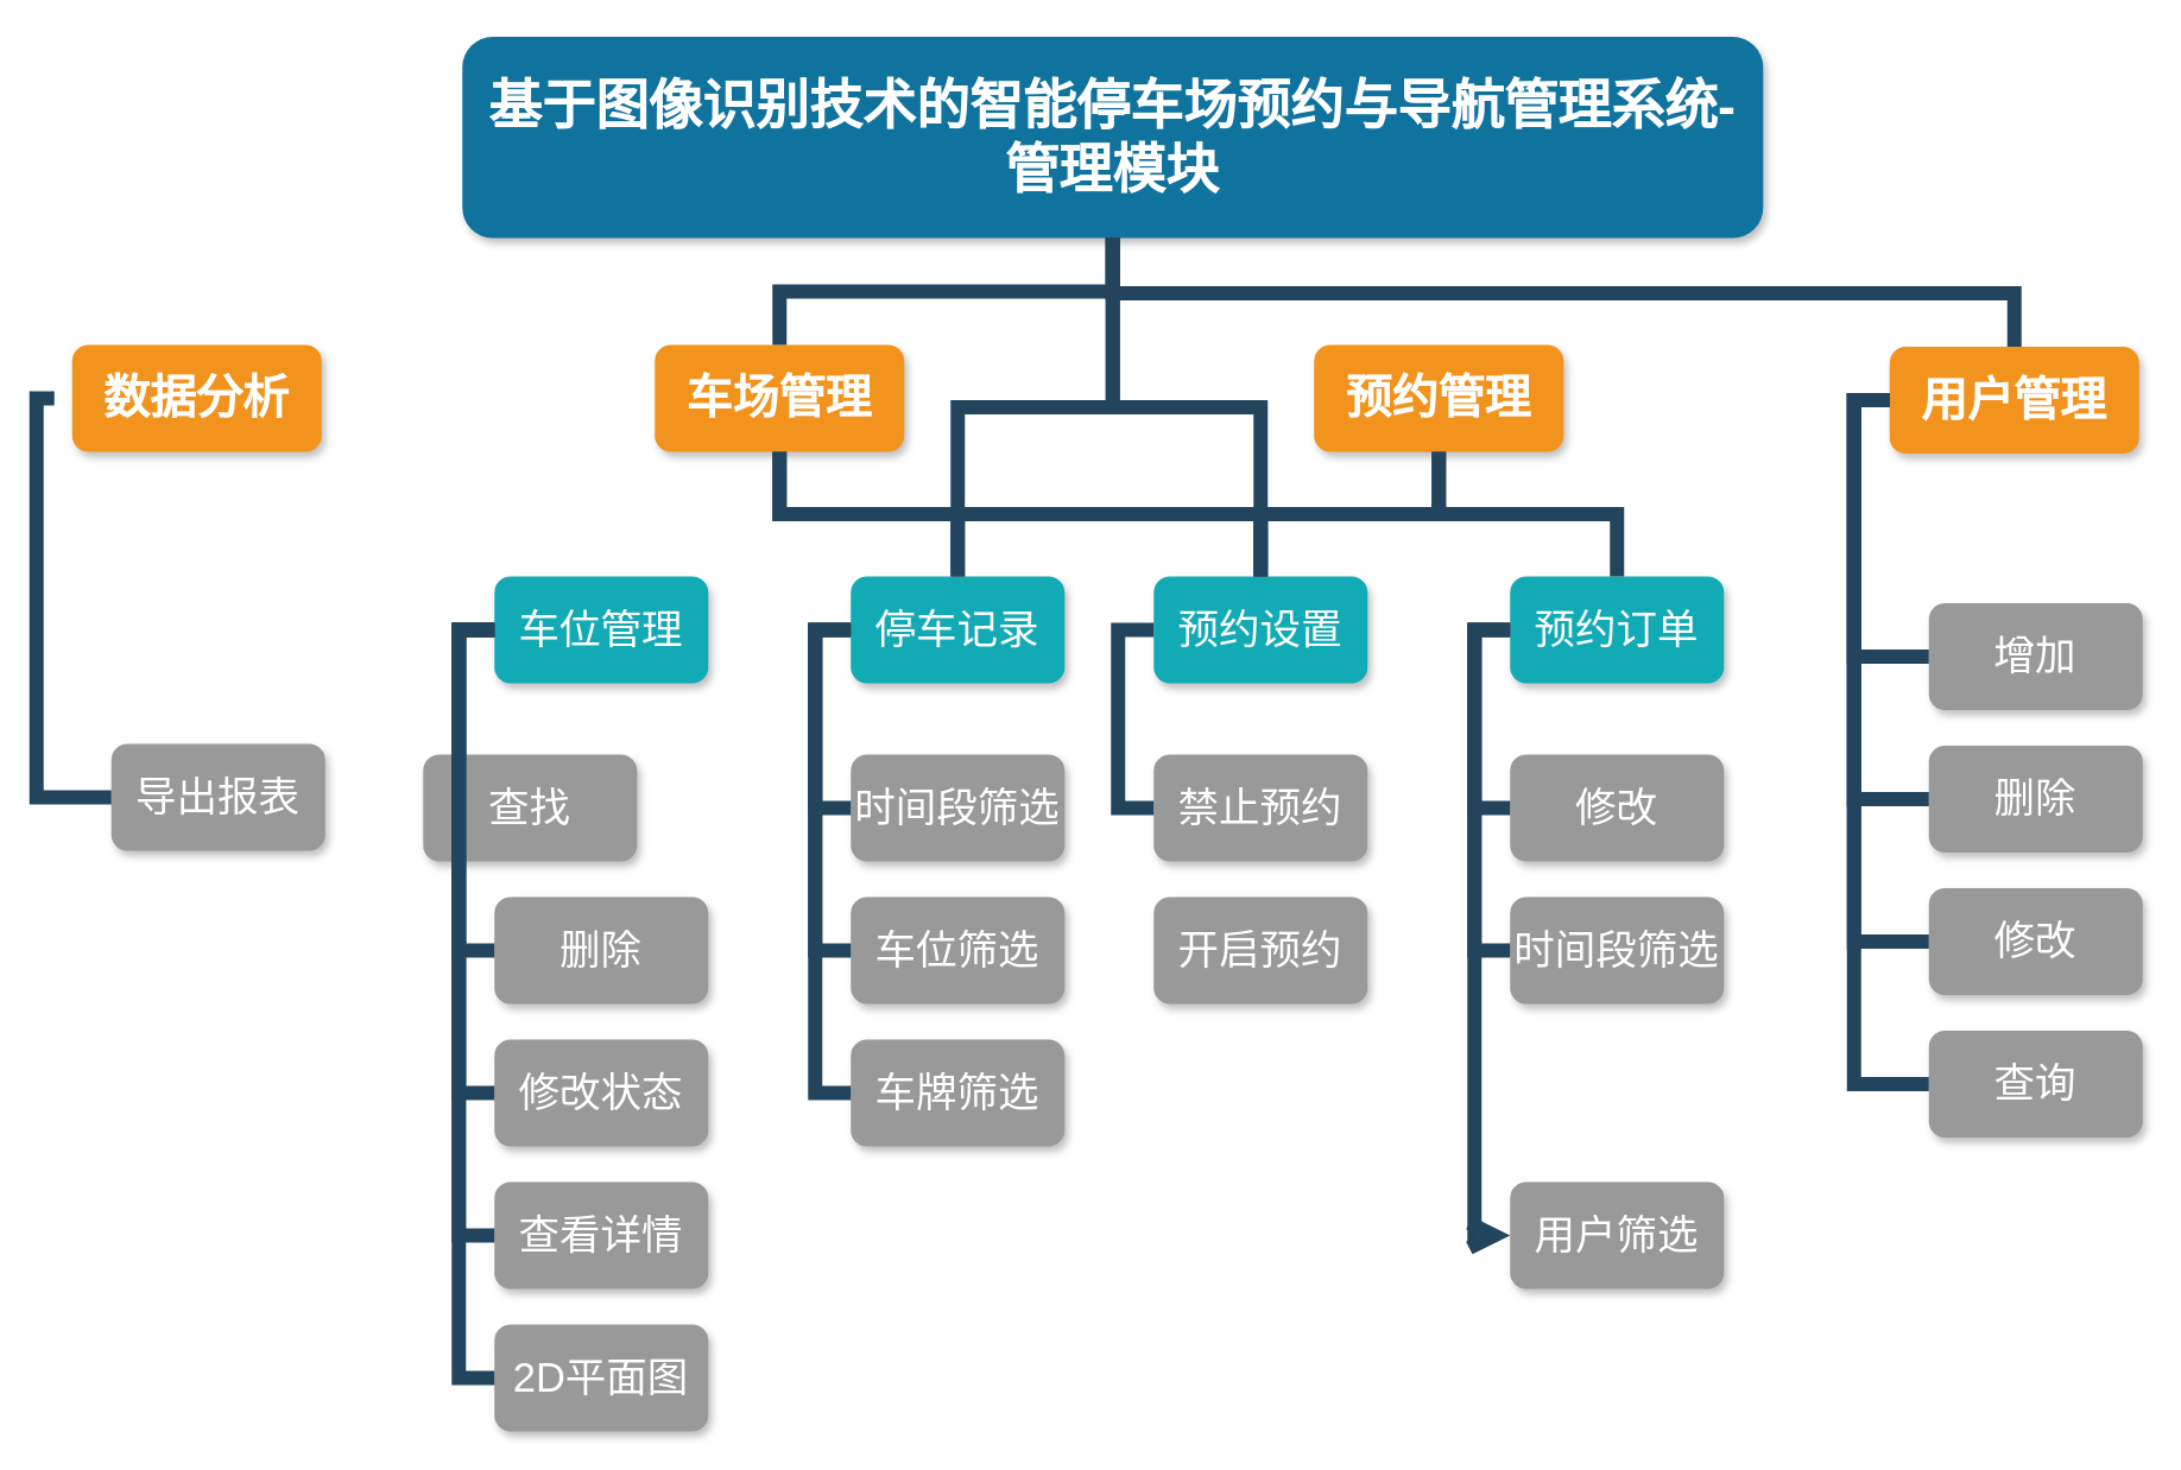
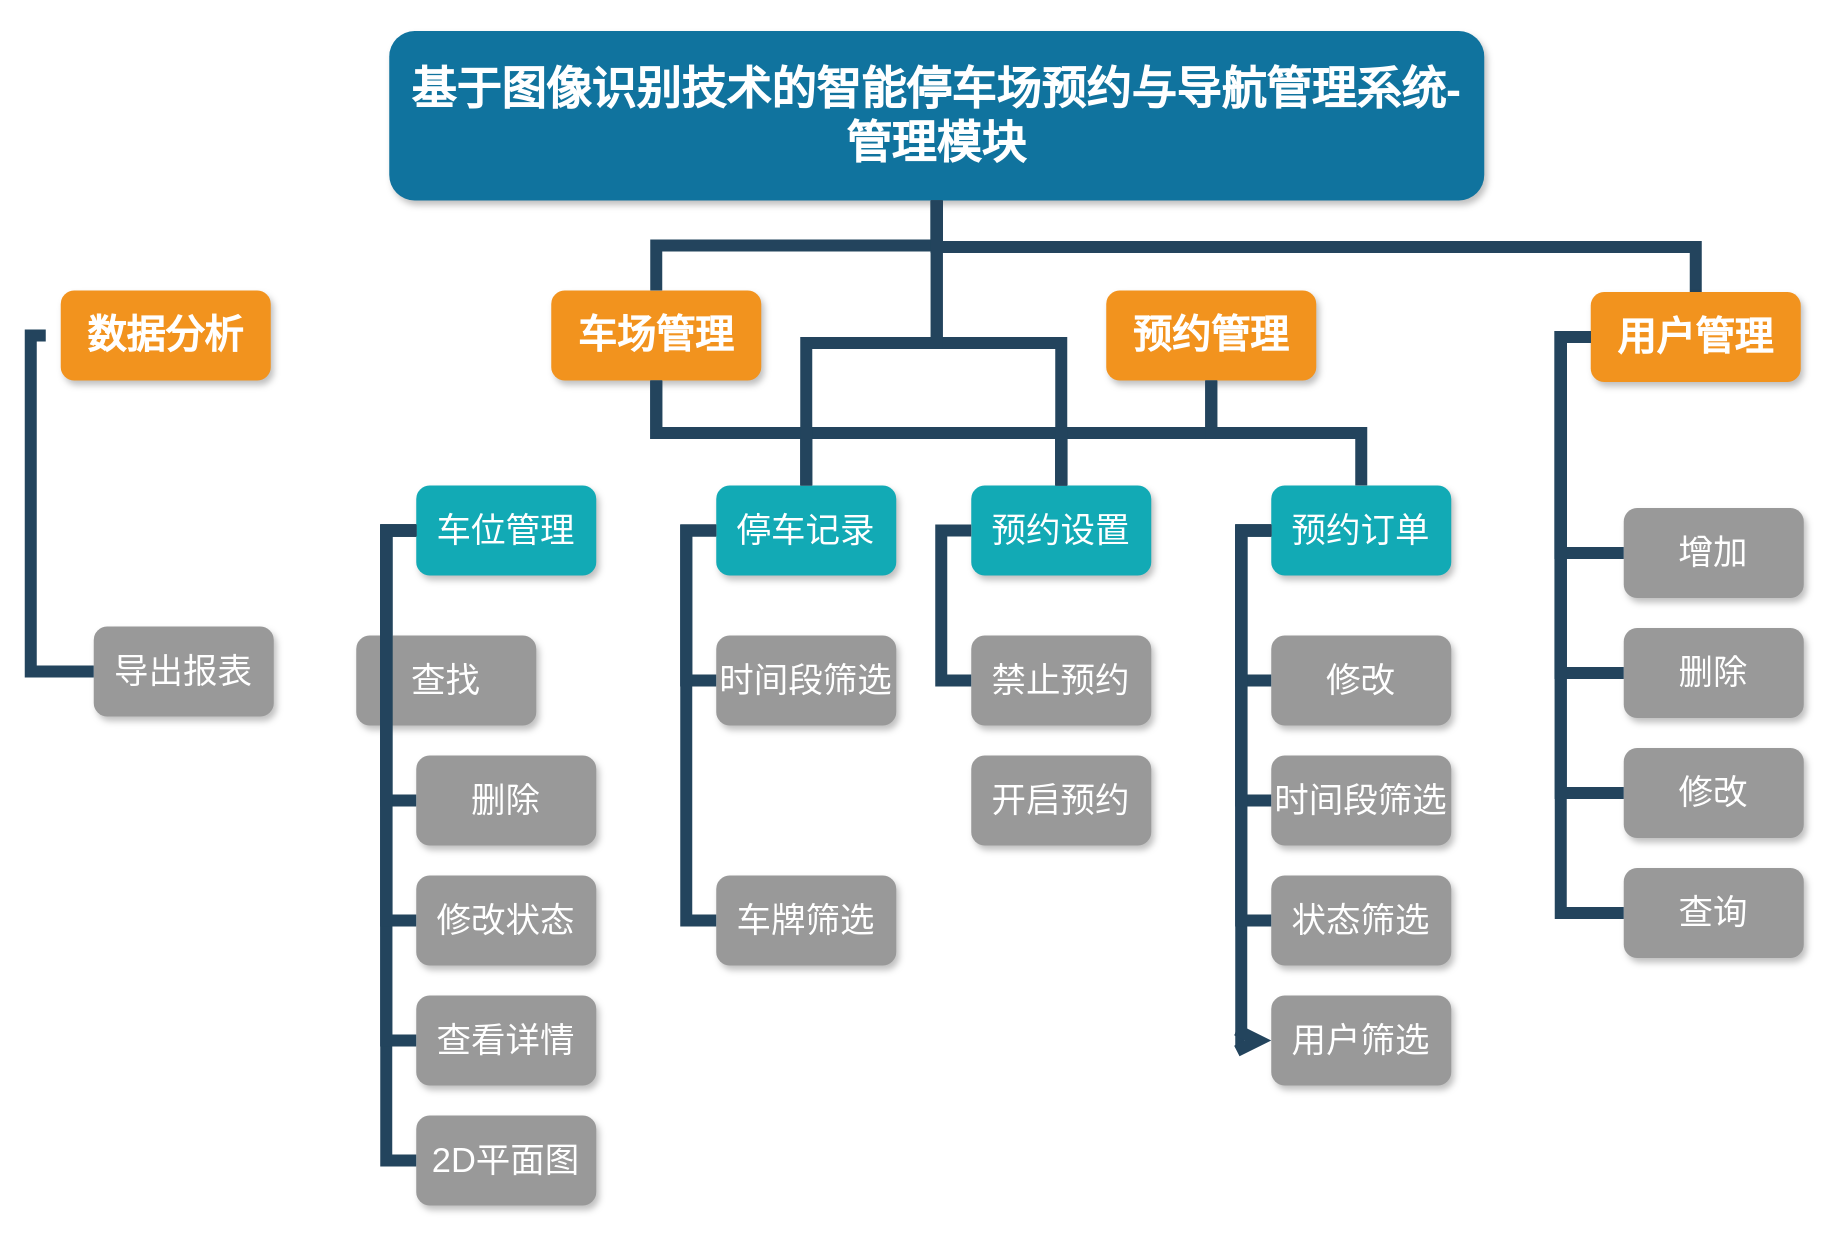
- <mxCell id="24" value="" style="edgeStyle=elbowEdgeStyle;elbow=horizontal;rounded=0;fontColor=#000000;endArrow=none;endFill=0;strokeWidth=8;strokeColor=#23445D;fontSize=23;" parent="1" source="9" target="16" edge="1"><mxGeometry width="100" height="100" relative="1" as="geometry"><mxPoint x="457" y="353" as="sourcePoint" /><mxPoint x="457" y="533" as="targetPoint" /><Array as="points"><mxPoint x="457" y="443" /></Array></mxGeometry></mxCell>
- <mxCell id="16" value="车位筛选" style="whiteSpace=wrap;rounded=1;fillColor=#999999;strokeColor=none;shadow=1;fontColor=#FFFFFF;fontStyle=0;fontSize=23;" parent="1" vertex="1"><mxGeometry x="477" y="503" width="120" height="60" as="geometry" /></mxCell>
+ <mxCell id="38" value="" style="edgeStyle=elbowEdgeStyle;elbow=horizontal;rounded=0;fontColor=#000000;endArrow=none;endFill=0;strokeWidth=8;strokeColor=#23445D;fontSize=23;" parent="1" source="27" target="32" edge="1"><mxGeometry width="100" height="100" relative="1" as="geometry"><mxPoint x="827" y="353" as="sourcePoint" /><mxPoint x="827" y="613" as="targetPoint" /><Array as="points"><mxPoint x="827" y="493" /></Array></mxGeometry></mxCell>
+ <mxCell id="32" value="状态筛选" style="whiteSpace=wrap;rounded=1;fillColor=#999999;strokeColor=none;shadow=1;fontColor=#FFFFFF;fontStyle=0;fontSize=23;" parent="1" vertex="1"><mxGeometry x="847" y="583" width="120" height="60" as="geometry" /></mxCell>
